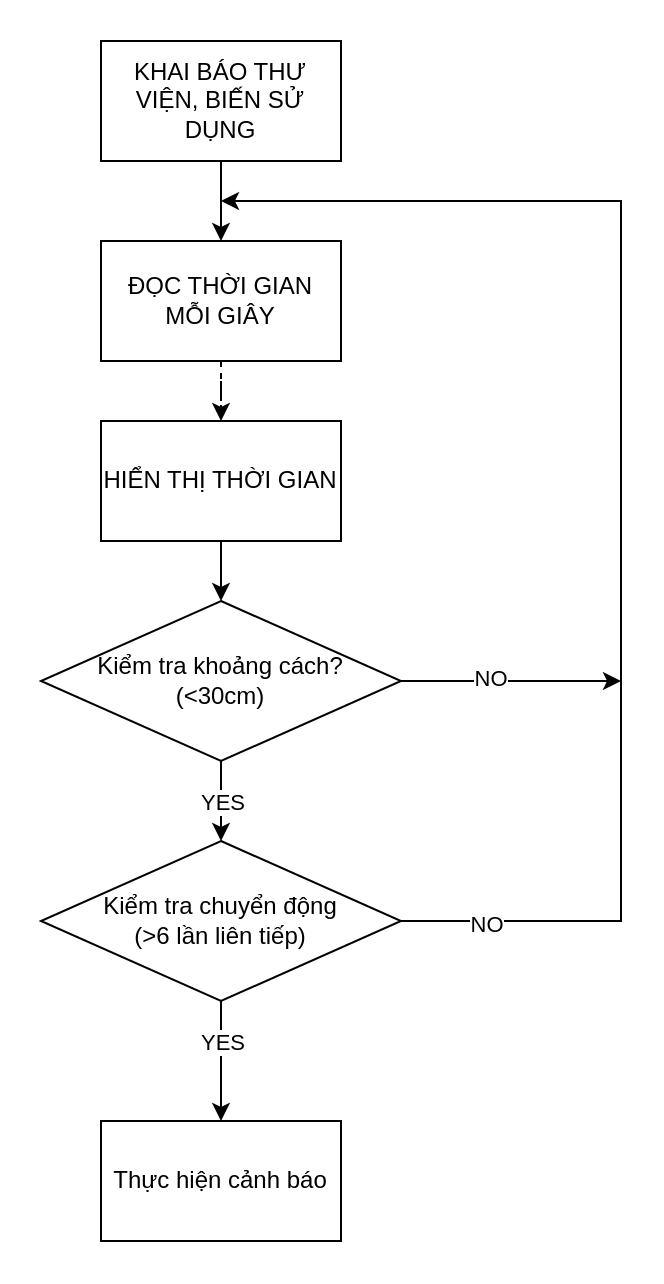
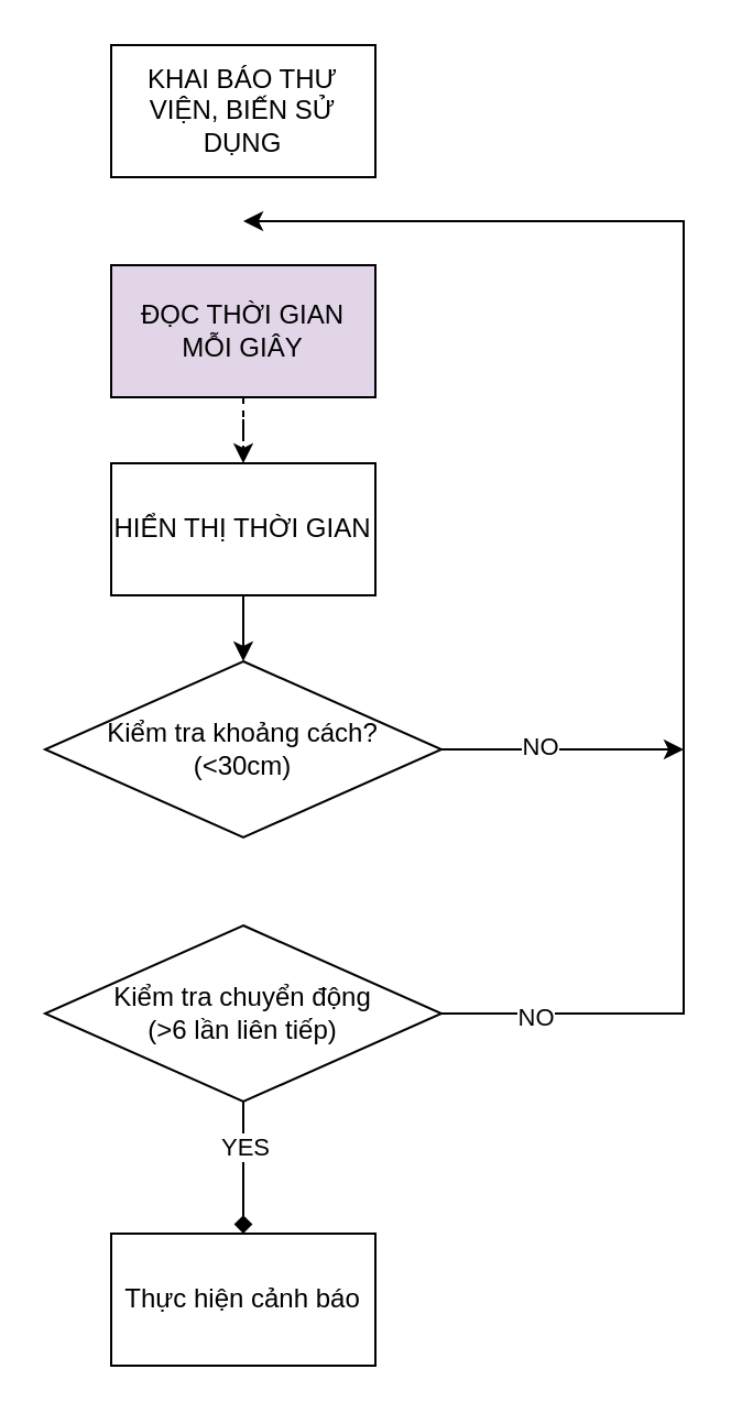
- <mxCell id="2" value="" style="edgeStyle=orthogonalEdgeStyle;rounded=0;orthogonalLoop=1;jettySize=auto;html=1;" edge="1" parent="1" source="3" target="5"><mxGeometry relative="1" as="geometry" /></mxCell>
- <mxCell id="5" value="ĐỌC THỜI GIAN MỖI GIÂY" style="whiteSpace=wrap;html=1;" vertex="1" parent="1"><mxGeometry x="50" y="120" width="120" height="60" as="geometry" /></mxCell>
+ <mxCell id="5" value="ĐỌC THỜI GIAN MỖI GIÂY" style="whiteSpace=wrap;html=1;fillColor=#e1d5e7;" vertex="1" parent="1"><mxGeometry x="50" y="120" width="120" height="60" as="geometry" /></mxCell>
- <mxCell id="8" value="" style="edgeStyle=orthogonalEdgeStyle;rounded=0;orthogonalLoop=1;jettySize=auto;html=1;" edge="1" parent="1" source="10" target="13"><mxGeometry relative="1" as="geometry" /></mxCell>
- <mxCell id="9" value="YES" style="edgeLabel;html=1;align=center;verticalAlign=middle;resizable=0;points=[];" vertex="1" connectable="0" parent="8"><mxGeometry x="-0.68" y="2" relative="1" as="geometry"><mxPoint x="-2" y="14" as="offset" /></mxGeometry></mxCell>
- <mxCell id="11" value="" style="edgeStyle=orthogonalEdgeStyle;rounded=0;orthogonalLoop=1;jettySize=auto;html=1;" edge="1" parent="1" source="13" target="14"><mxGeometry relative="1" as="geometry" /></mxCell>
+ <mxCell id="11" value="" style="edgeStyle=orthogonalEdgeStyle;rounded=0;orthogonalLoop=1;jettySize=auto;html=1;endArrow=diamond;" edge="1" parent="1" source="13" target="14"><mxGeometry relative="1" as="geometry" /></mxCell>
